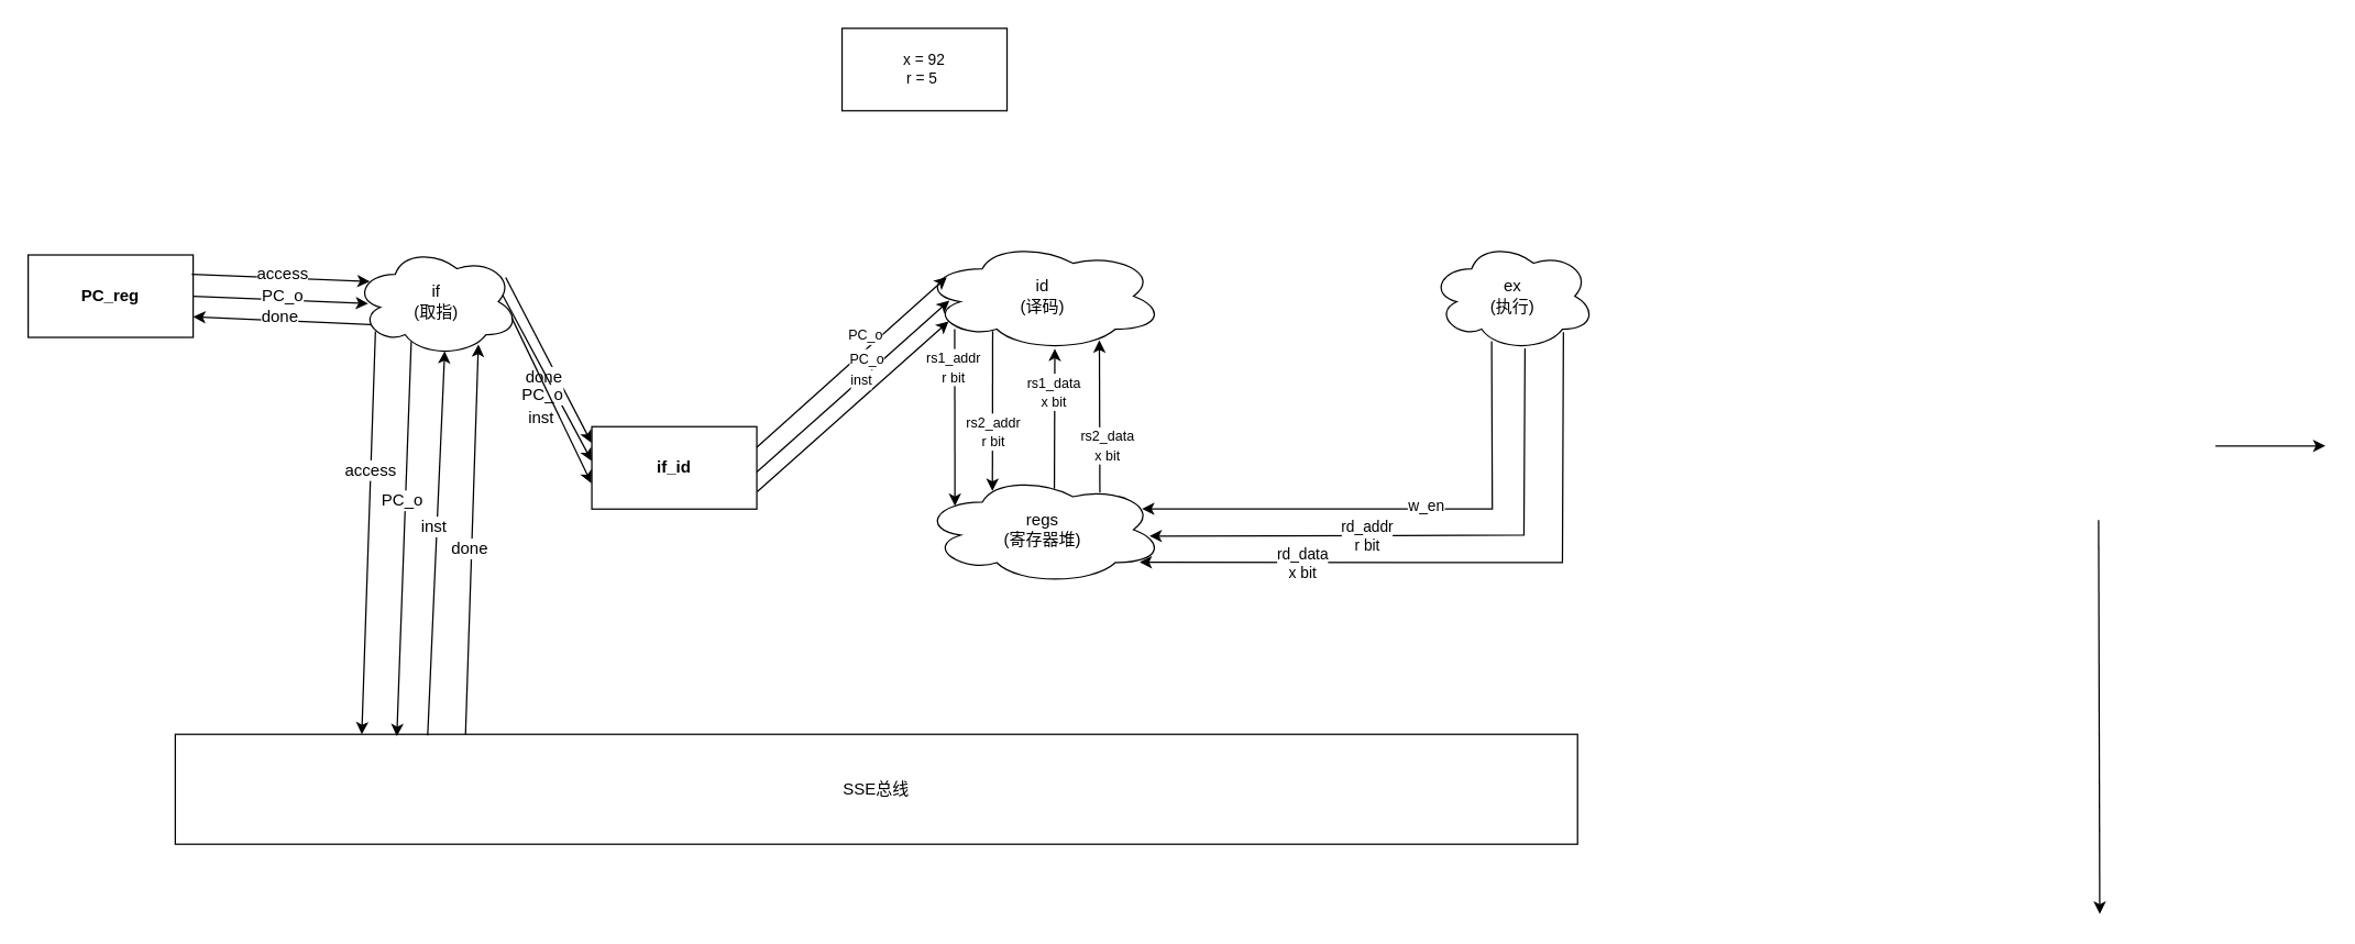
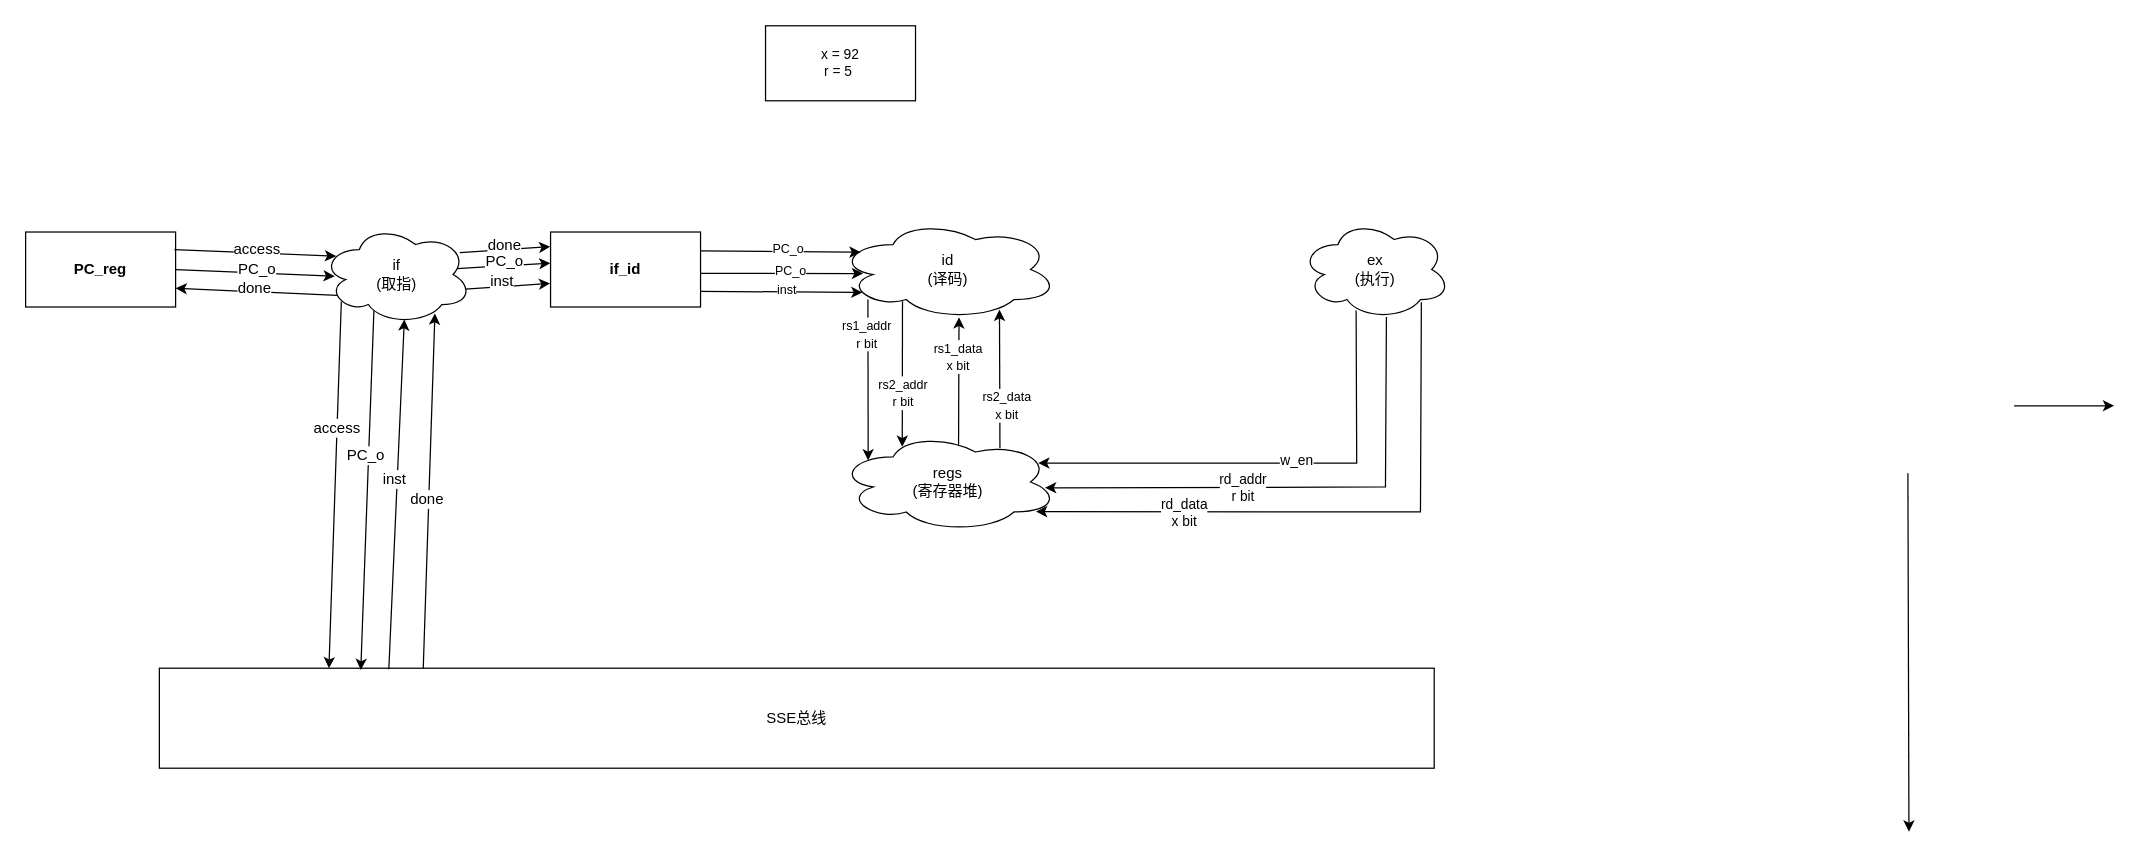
- <mxCell id="21" value="&lt;font style=&quot;font-size: 12px;&quot;&gt;&lt;b&gt;if_id&lt;/b&gt;&lt;/font&gt;" style="rounded=0;whiteSpace=wrap;html=1;fontFamily=Helvetica;fontSize=5;" parent="1" vertex="1"><mxGeometry x="430" y="310" width="120" height="60" as="geometry" /></mxCell>
+ <mxCell id="21" value="&lt;font style=&quot;font-size: 12px;&quot;&gt;&lt;b&gt;if_id&lt;/b&gt;&lt;/font&gt;" style="rounded=0;whiteSpace=wrap;html=1;fontFamily=Helvetica;fontSize=5;" parent="1" vertex="1"><mxGeometry x="440" y="185" width="120" height="60" as="geometry" /></mxCell>
